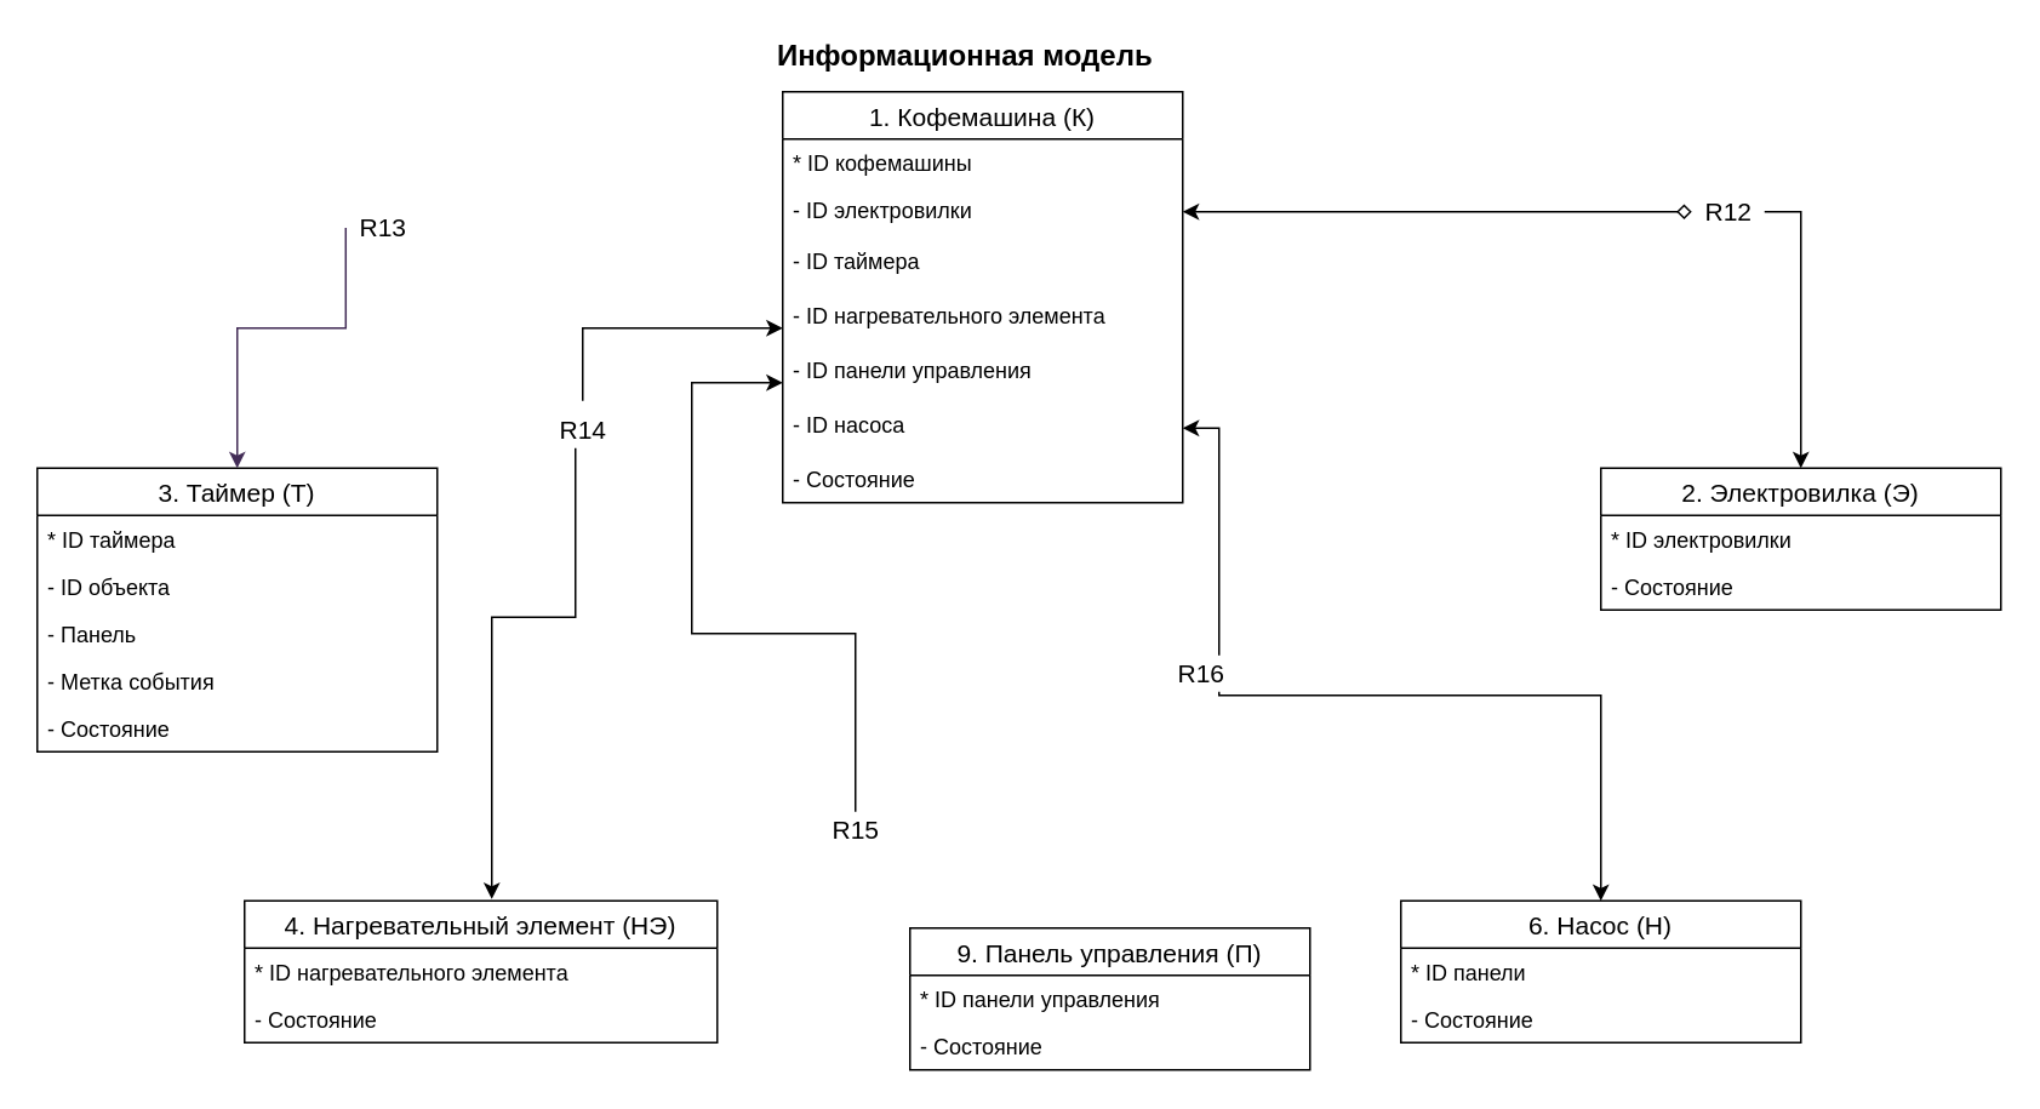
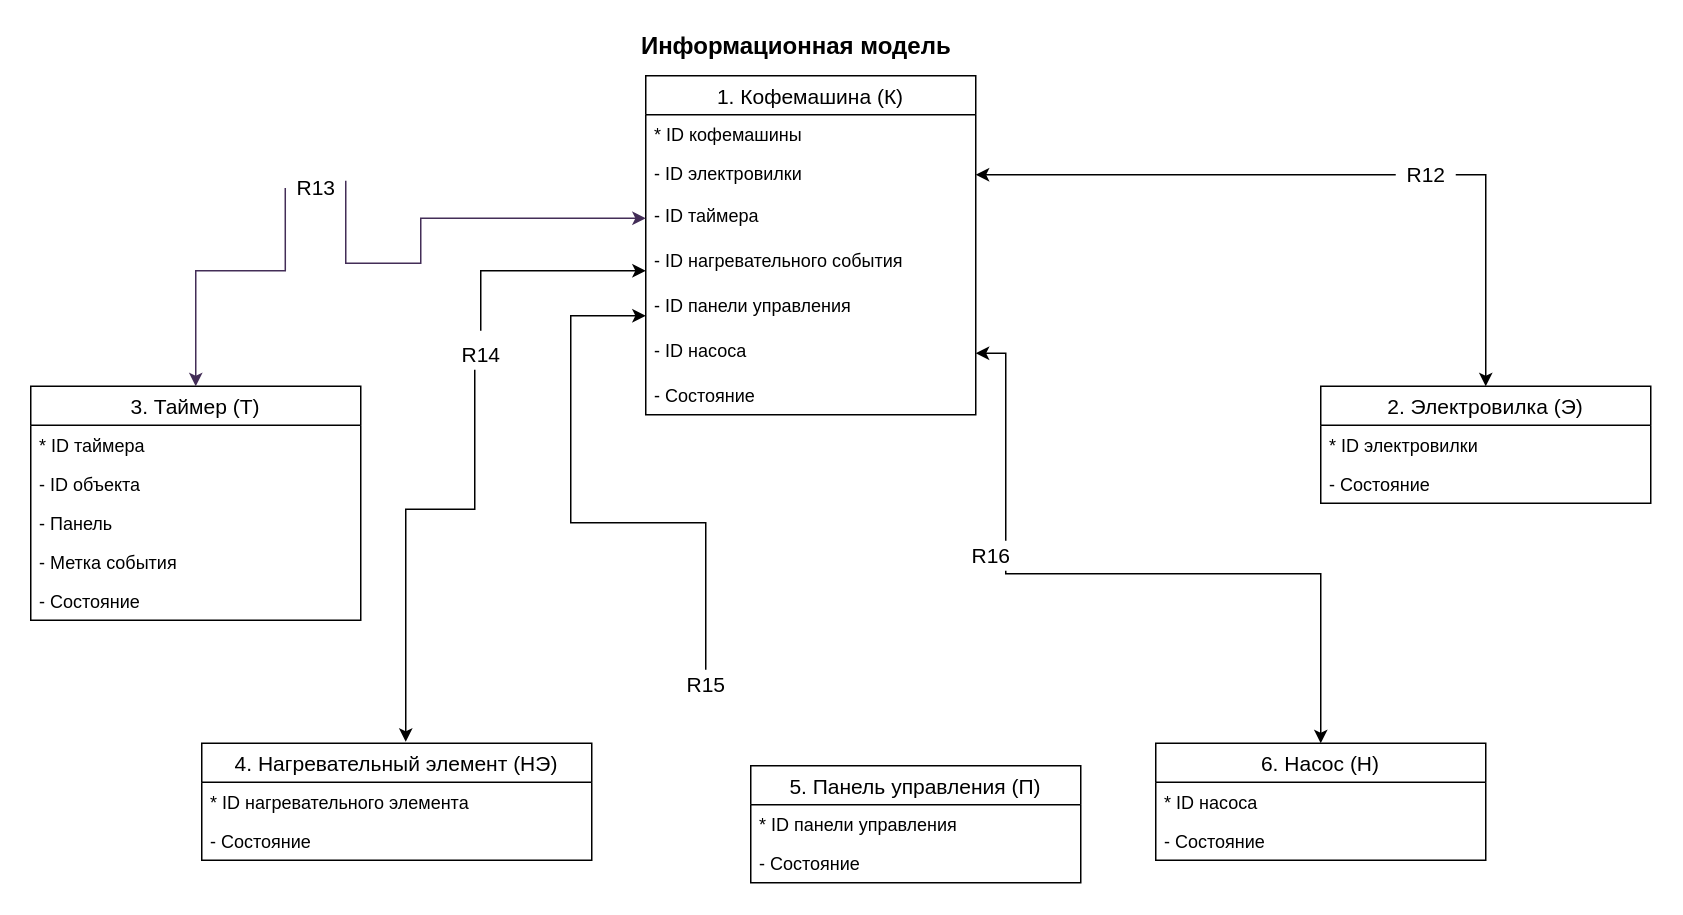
- <mxCell id="27" style="edgeStyle=orthogonalEdgeStyle;rounded=0;orthogonalLoop=1;jettySize=auto;html=1;exitX=1;exitY=0.5;exitDx=0;exitDy=0;fontSize=14;startArrow=classic;startFill=1;endArrow=diamond;endFill=0;" parent="1" source="5" target="26" edge="1"><mxGeometry relative="1" as="geometry" /></mxCell>
+ <mxCell id="27" style="edgeStyle=orthogonalEdgeStyle;rounded=0;orthogonalLoop=1;jettySize=auto;html=1;exitX=1;exitY=0.5;exitDx=0;exitDy=0;fontSize=14;startArrow=classic;startFill=1;endArrow=none;endFill=0;" parent="1" source="5" target="26" edge="1"><mxGeometry relative="1" as="geometry" /></mxCell>
+ <mxCell id="29" value="" style="edgeStyle=orthogonalEdgeStyle;rounded=0;orthogonalLoop=1;jettySize=auto;html=1;exitX=0;exitY=0.5;exitDx=0;exitDy=0;fontSize=14;startArrow=classic;startFill=1;fillColor=#76608a;strokeColor=#432D57;endArrow=none;entryX=1;entryY=0.25;entryDx=0;entryDy=0;entryPerimeter=0;" parent="1" source="6" target="28" edge="1"><mxGeometry relative="1" as="geometry"><mxPoint x="430" y="175" as="sourcePoint" /><mxPoint x="240" y="175" as="targetPoint" /><Array as="points"><mxPoint x="280" y="145" /><mxPoint x="280" y="175" /></Array></mxGeometry></mxCell>
- <mxCell id="7" value="- ID нагревательного элемента" style="text;strokeColor=none;fillColor=none;align=left;verticalAlign=top;spacingLeft=4;spacingRight=4;overflow=hidden;rotatable=0;points=[[0,0.5],[1,0.5]];portConstraint=eastwest;" parent="3" vertex="1"><mxGeometry y="110" width="220" height="30" as="geometry" /></mxCell>
+ <mxCell id="7" value="- ID нагревательного события" style="text;strokeColor=none;fillColor=none;align=left;verticalAlign=top;spacingLeft=4;spacingRight=4;overflow=hidden;rotatable=0;points=[[0,0.5],[1,0.5]];portConstraint=eastwest;" parent="3" vertex="1"><mxGeometry y="110" width="220" height="30" as="geometry" /></mxCell>
- <mxCell id="35" value="9. Панель управления (П)" style="swimlane;fontStyle=0;childLayout=stackLayout;horizontal=1;startSize=26;fillColor=none;horizontalStack=0;resizeParent=1;resizeParentMax=0;resizeLast=0;collapsible=1;marginBottom=0;fontSize=14;" parent="1" vertex="1"><mxGeometry x="500" y="510" width="220" height="78" as="geometry" /></mxCell>
+ <mxCell id="35" value="5. Панель управления (П)" style="swimlane;fontStyle=0;childLayout=stackLayout;horizontal=1;startSize=26;fillColor=none;horizontalStack=0;resizeParent=1;resizeParentMax=0;resizeLast=0;collapsible=1;marginBottom=0;fontSize=14;" parent="1" vertex="1"><mxGeometry x="500" y="510" width="220" height="78" as="geometry" /></mxCell>
- <mxCell id="33" value="* ID панели" style="text;strokeColor=none;fillColor=none;align=left;verticalAlign=top;spacingLeft=4;spacingRight=4;overflow=hidden;rotatable=0;points=[[0,0.5],[1,0.5]];portConstraint=eastwest;" parent="32" vertex="1"><mxGeometry y="26" width="220" height="26" as="geometry" /></mxCell>
+ <mxCell id="33" value="* ID насоса" style="text;strokeColor=none;fillColor=none;align=left;verticalAlign=top;spacingLeft=4;spacingRight=4;overflow=hidden;rotatable=0;points=[[0,0.5],[1,0.5]];portConstraint=eastwest;" parent="32" vertex="1"><mxGeometry y="26" width="220" height="26" as="geometry" /></mxCell>
